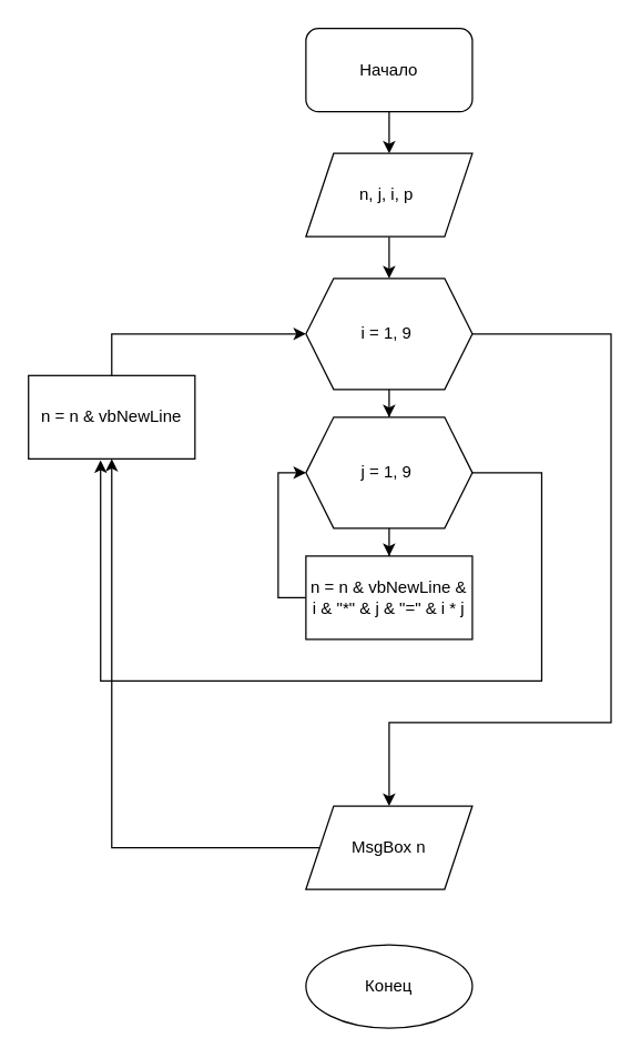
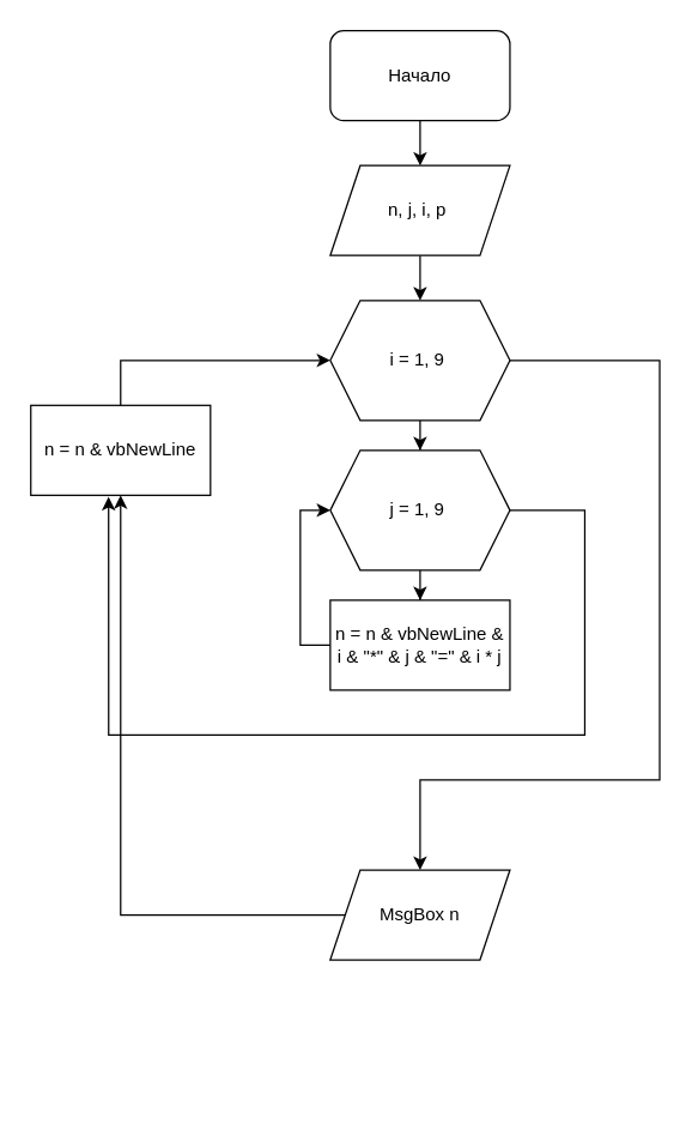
- <mxCell id="18" value="Конец" style="ellipse;whiteSpace=wrap;html=1;" vertex="1" parent="1"><mxGeometry x="220" y="680" width="120" height="60" as="geometry" /></mxCell>
